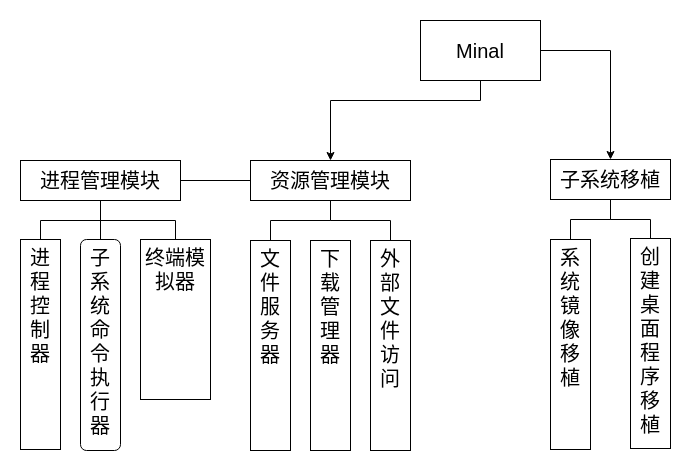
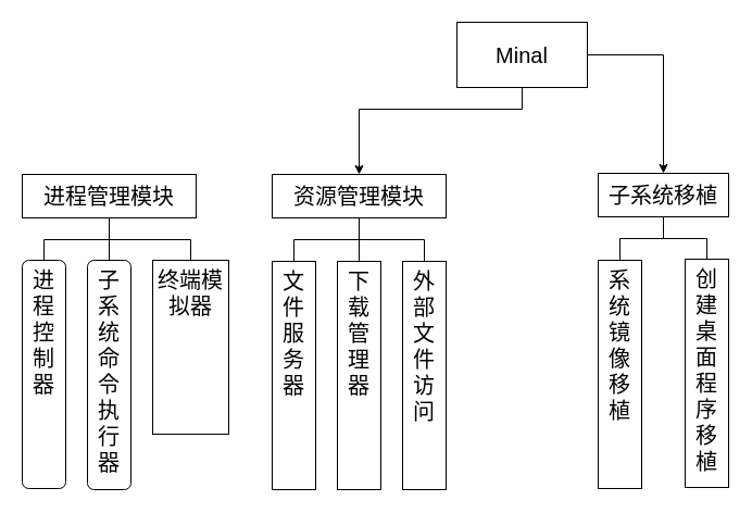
- <mxCell id="10" style="edgeStyle=orthogonalEdgeStyle;rounded=0;orthogonalLoop=1;jettySize=auto;html=1;endArrow=none;endFill=0;fontSize=20;" parent="1" source="12" target="8" edge="1"><mxGeometry relative="1" as="geometry" /></mxCell>
+ <mxCell id="10" style="edgeStyle=orthogonalEdgeStyle;rounded=0;orthogonalLoop=1;jettySize=auto;html=1;entryX=0.5;entryY=0;entryDx=0;entryDy=0;endArrow=none;endFill=0;fontSize=20;" parent="1" source="12" target="20" edge="1"><mxGeometry relative="1" as="geometry" /></mxCell>
- <mxCell id="16" value="进&lt;br&gt;程&lt;br&gt;控&lt;br&gt;制&lt;br&gt;器" style="rounded=0;whiteSpace=wrap;html=1;fontSize=20;verticalAlign=top;" parent="1" vertex="1"><mxGeometry x="20" y="239" width="40" height="210" as="geometry" /></mxCell>
+ <mxCell id="16" value="进&lt;br&gt;程&lt;br&gt;控&lt;br&gt;制&lt;br&gt;器" style="whiteSpace=wrap;html=1;fontSize=20;verticalAlign=top;rounded=1;" parent="1" vertex="1"><mxGeometry x="20" y="239" width="40" height="210" as="geometry" /></mxCell>
